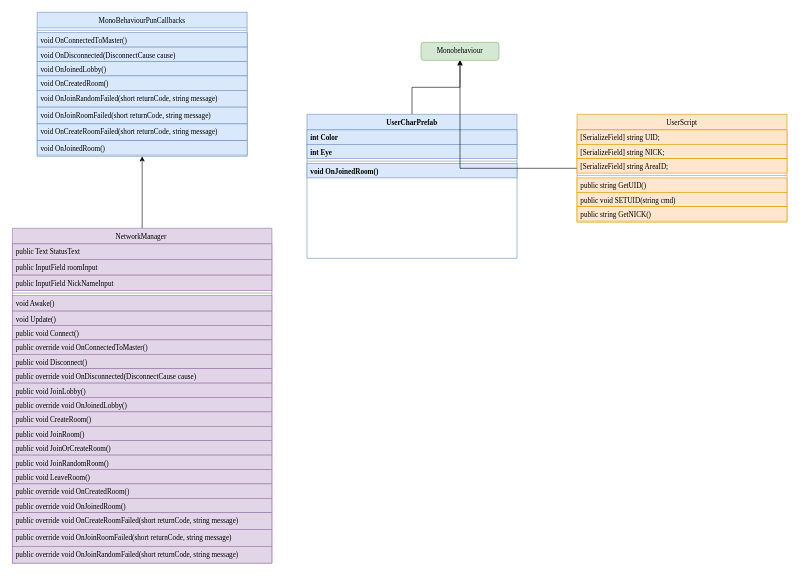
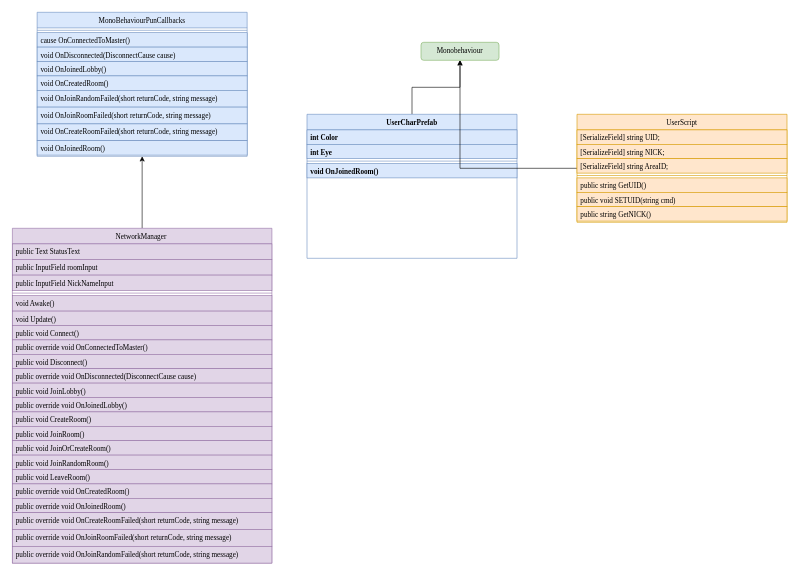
- <mxCell id="4" value="void OnConnectedToMaster()" style="text;align=left;verticalAlign=top;spacingLeft=4;spacingRight=4;overflow=hidden;rotatable=0;points=[[0,0.5],[1,0.5]];portConstraint=eastwest;fontFamily=Jua;fontSource=https%3A%2F%2Ffonts.googleapis.com%2Fcss%3Ffamily%3DJua;fillColor=#dae8fc;strokeColor=#6c8ebf;" vertex="1" parent="2"><mxGeometry y="34" width="350" height="24" as="geometry" /></mxCell>
+ <mxCell id="4" value="cause OnConnectedToMaster()" style="text;align=left;verticalAlign=top;spacingLeft=4;spacingRight=4;overflow=hidden;rotatable=0;points=[[0,0.5],[1,0.5]];portConstraint=eastwest;fontFamily=Jua;fontSource=https%3A%2F%2Ffonts.googleapis.com%2Fcss%3Ffamily%3DJua;fillColor=#dae8fc;strokeColor=#6c8ebf;" vertex="1" parent="2"><mxGeometry y="34" width="350" height="24" as="geometry" /></mxCell>
